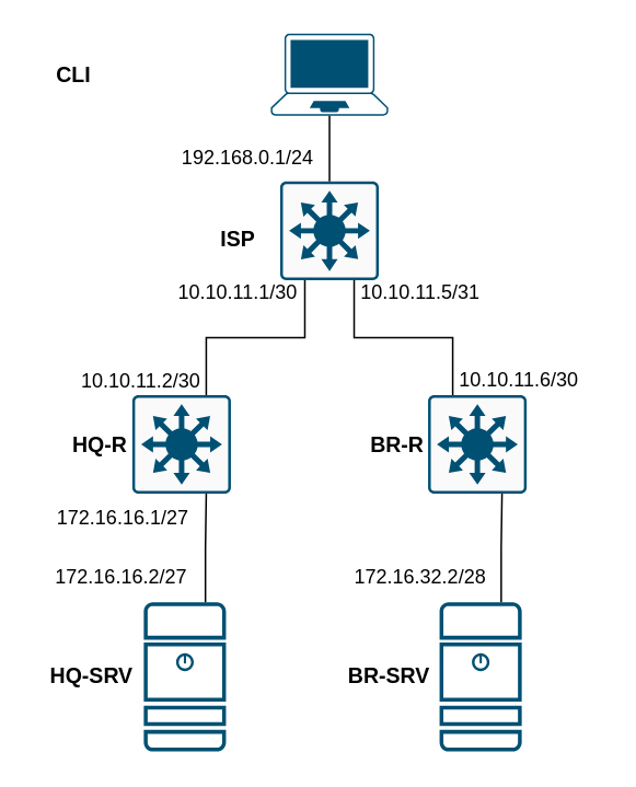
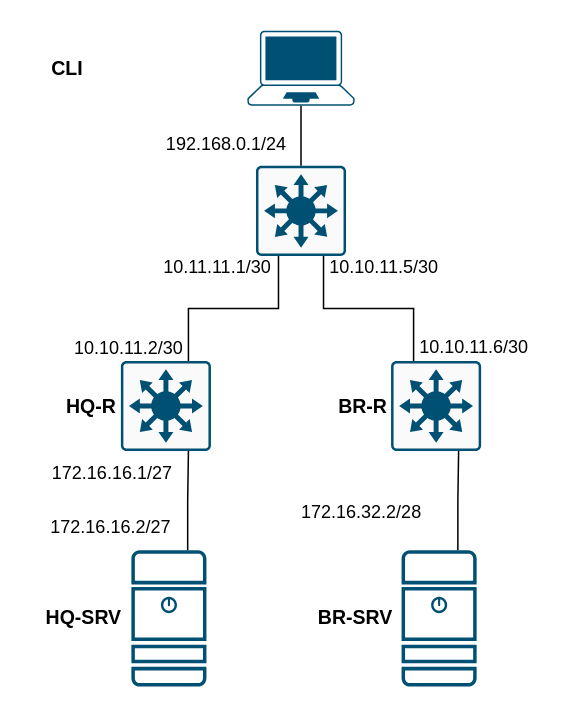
- <mxCell id="13" value="&lt;b&gt;&lt;font style=&quot;font-size: 13px;&quot;&gt;ISP&lt;/font&gt;&lt;/b&gt;" style="text;html=1;align=center;verticalAlign=middle;resizable=0;points=[];autosize=1;strokeColor=none;fillColor=none;" vertex="1" parent="1"><mxGeometry x="124.29" y="130" width="40" height="30" as="geometry" /></mxCell>
- <mxCell id="19" value="10.10.11.1/30" style="text;html=1;align=center;verticalAlign=middle;resizable=0;points=[];autosize=1;strokeColor=none;fillColor=none;" vertex="1" parent="1"><mxGeometry x="94.29" y="163" width="100" height="30" as="geometry" /></mxCell>
+ <mxCell id="19" value="10.11.11.1/30" style="text;html=1;align=center;verticalAlign=middle;resizable=0;points=[];autosize=1;strokeColor=none;fillColor=none;" vertex="1" parent="1"><mxGeometry x="94.29" y="163" width="100" height="30" as="geometry" /></mxCell>
- <mxCell id="21" value="10.10.11.5/31" style="text;html=1;align=center;verticalAlign=middle;resizable=0;points=[];autosize=1;strokeColor=none;fillColor=none;" vertex="1" parent="1"><mxGeometry x="205" y="163" width="100" height="30" as="geometry" /></mxCell>
+ <mxCell id="21" value="10.10.11.5/30" style="text;html=1;align=center;verticalAlign=middle;resizable=0;points=[];autosize=1;strokeColor=none;fillColor=none;" vertex="1" parent="1"><mxGeometry x="205" y="163" width="100" height="30" as="geometry" /></mxCell>
- <mxCell id="25" value="172.16.32.2/28" style="text;html=1;align=center;verticalAlign=middle;resizable=0;points=[];autosize=1;strokeColor=none;fillColor=none;" vertex="1" parent="1"><mxGeometry x="205" y="336" width="100" height="30" as="geometry" /></mxCell>
+ <mxCell id="25" value="172.16.32.2/28" style="text;html=1;align=center;verticalAlign=middle;resizable=0;points=[];autosize=1;strokeColor=none;fillColor=none;" vertex="1" parent="1"><mxGeometry x="190" y="326" width="100" height="30" as="geometry" /></mxCell>
